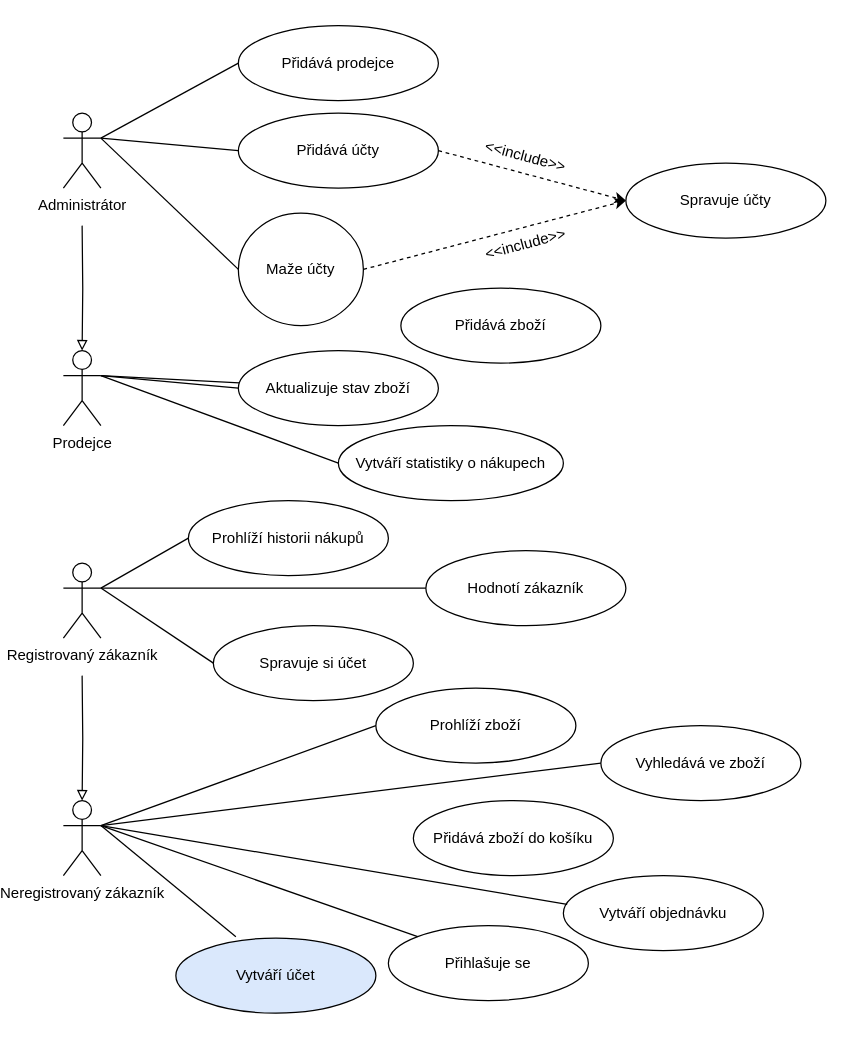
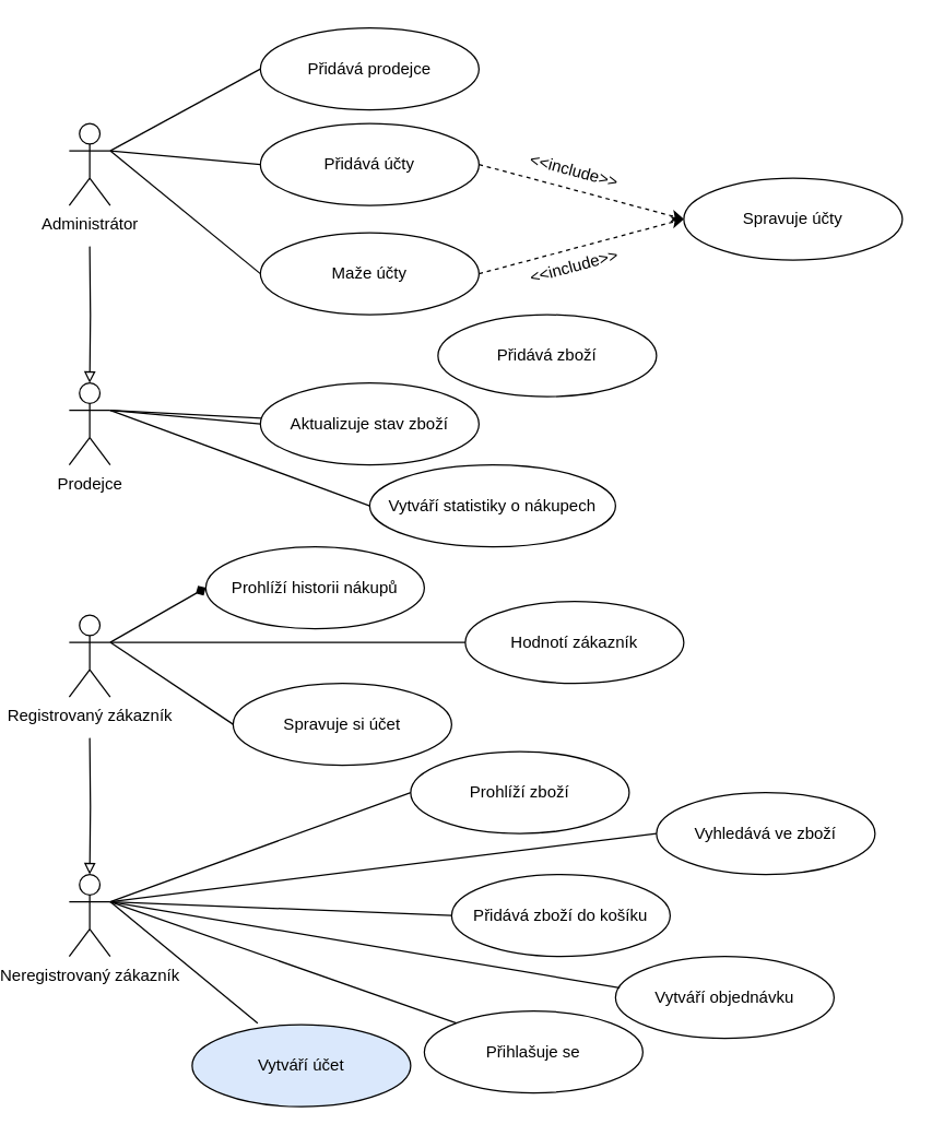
- <mxCell id="19" value="&lt;div&gt;Maže účty&lt;/div&gt;" style="ellipse;whiteSpace=wrap;html=1;" vertex="1" parent="1"><mxGeometry x="160" y="170" width="100" height="90" as="geometry" /></mxCell>
+ <mxCell id="19" value="&lt;div&gt;Maže účty&lt;/div&gt;" style="ellipse;whiteSpace=wrap;html=1;" vertex="1" parent="1"><mxGeometry x="160" y="170" width="160" height="60" as="geometry" /></mxCell>
- <mxCell id="30" value="" style="endArrow=none;html=1;rounded=0;entryX=0;entryY=0.5;entryDx=0;entryDy=0;exitX=1;exitY=0.333;exitDx=0;exitDy=0;exitPerimeter=0;" edge="1" parent="1" source="5" target="14"><mxGeometry width="50" height="50" relative="1" as="geometry"><mxPoint x="70" y="490" as="sourcePoint" /><mxPoint x="160" y="550" as="targetPoint" /></mxGeometry></mxCell>
+ <mxCell id="30" value="" style="endArrow=diamond;html=1;rounded=0;entryX=0;entryY=0.5;entryDx=0;entryDy=0;exitX=1;exitY=0.333;exitDx=0;exitDy=0;exitPerimeter=0;" edge="1" parent="1" source="5" target="14"><mxGeometry width="50" height="50" relative="1" as="geometry"><mxPoint x="70" y="490" as="sourcePoint" /><mxPoint x="160" y="550" as="targetPoint" /></mxGeometry></mxCell>
+ <mxCell id="23" value="" style="endArrow=none;html=1;rounded=0;entryX=0;entryY=0.5;entryDx=0;entryDy=0;exitX=1;exitY=0.333;exitDx=0;exitDy=0;exitPerimeter=0;" edge="1" parent="1" source="16" target="21"><mxGeometry width="50" height="50" relative="1" as="geometry"><mxPoint x="60" y="660" as="sourcePoint" /><mxPoint x="210" y="610" as="targetPoint" /></mxGeometry></mxCell>
